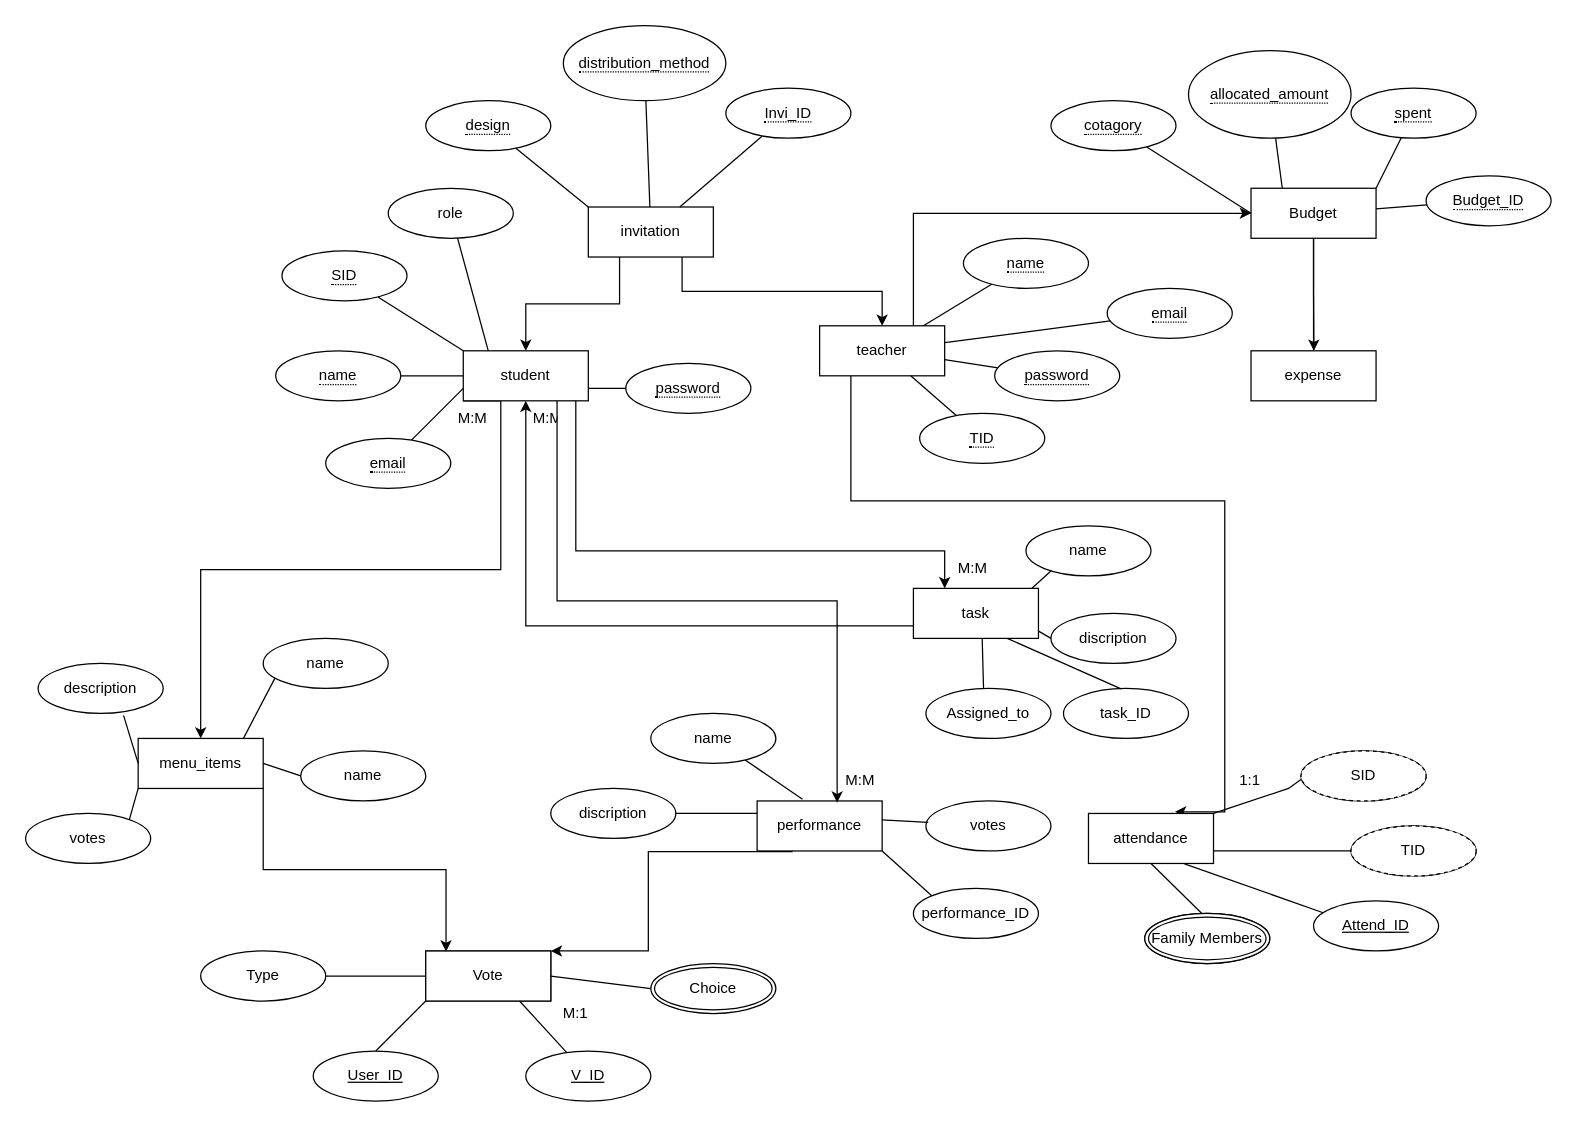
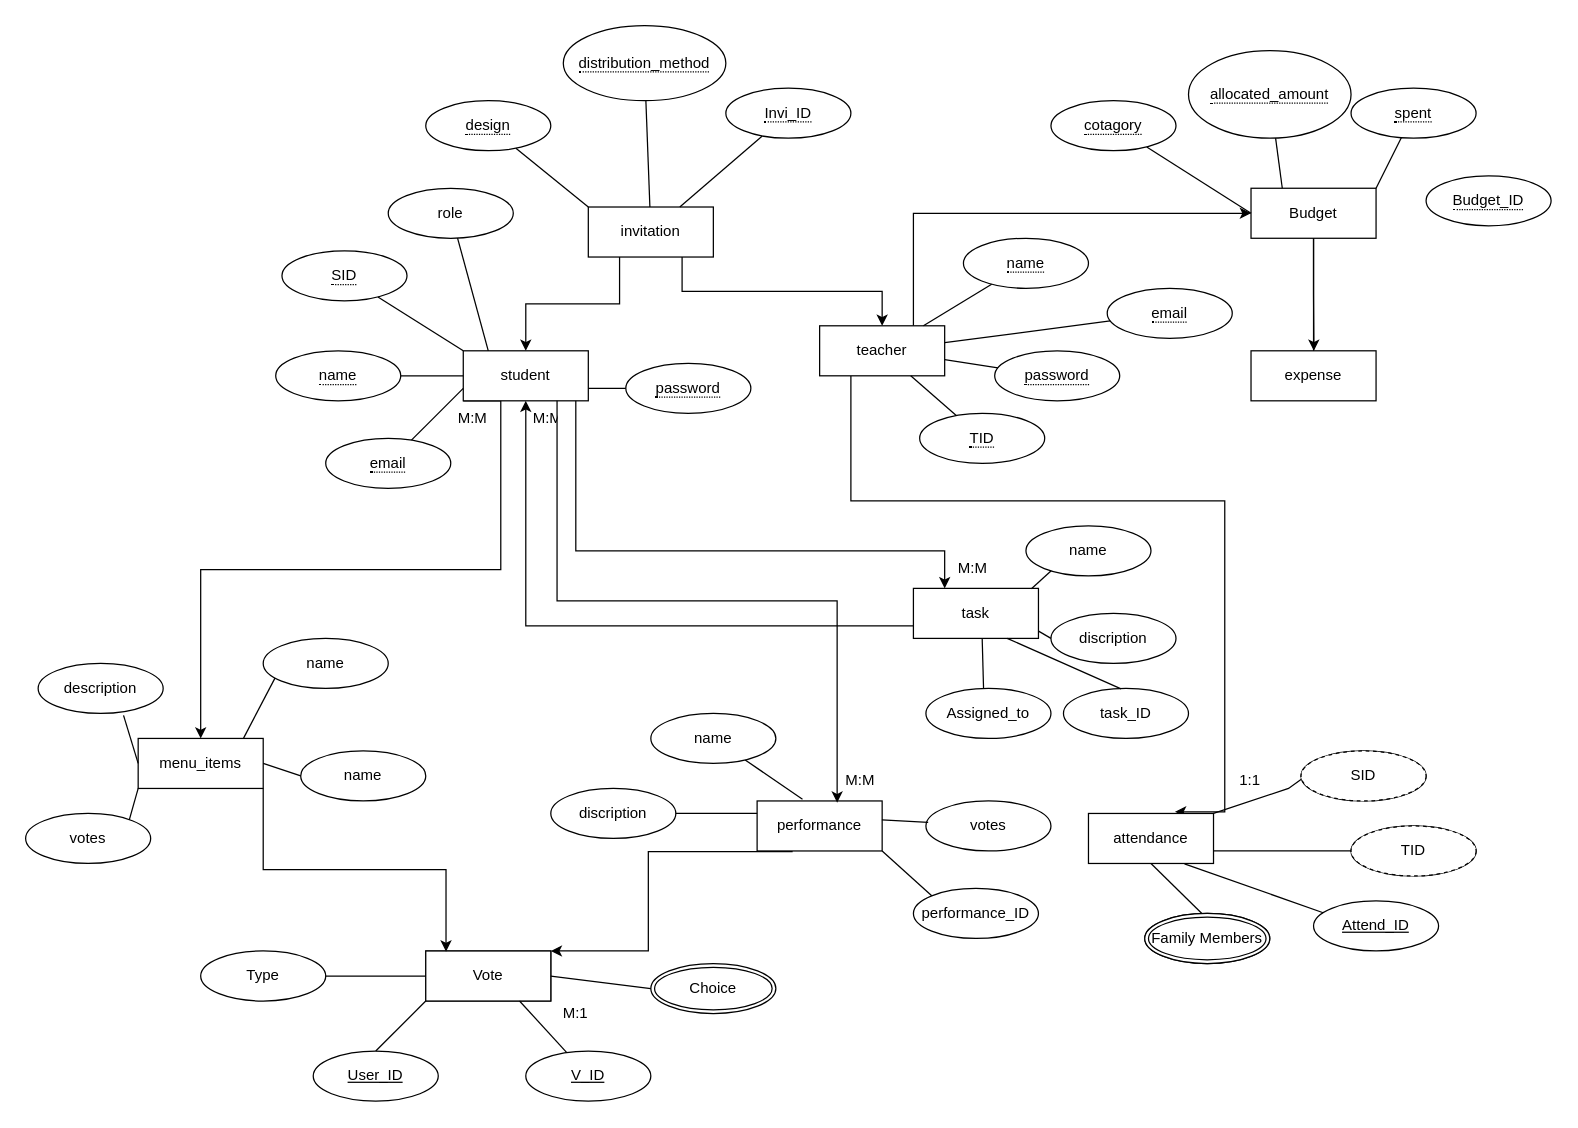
- <mxCell id="58" value="" style="endArrow=none;html=1;rounded=0;" edge="1" parent="1" source="57" target="3"><mxGeometry relative="1" as="geometry"><mxPoint x="1344" y="391" as="sourcePoint" /><mxPoint x="1110" y="160" as="targetPoint" /><Array as="points" /></mxGeometry></mxCell>
